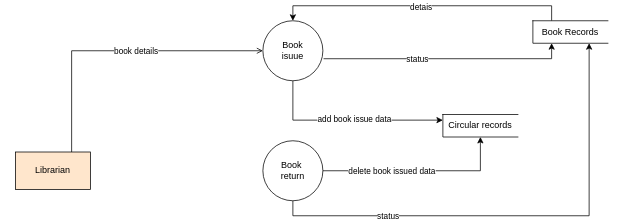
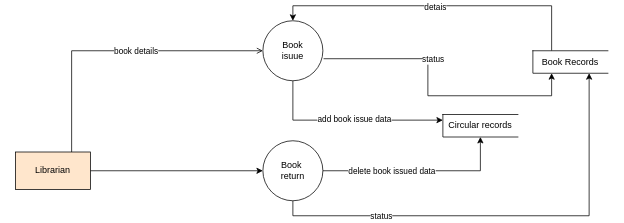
- <mxCell id="18" value="Book Records" style="html=1;dashed=0;whiteSpace=wrap;shape=partialRectangle;right=0;" vertex="1" parent="1"><mxGeometry x="710" y="20" width="100" height="30" as="geometry" /></mxCell>
+ <mxCell id="18" value="Book Records" style="html=1;dashed=0;whiteSpace=wrap;shape=partialRectangle;right=0;" vertex="1" parent="1"><mxGeometry x="710" y="60" width="100" height="30" as="geometry" /></mxCell>
+ <mxCell id="14" style="edgeStyle=orthogonalEdgeStyle;rounded=0;orthogonalLoop=1;jettySize=auto;html=1;exitX=1;exitY=0.5;exitDx=0;exitDy=0;entryX=0;entryY=0.5;entryDx=0;entryDy=0;" edge="1" parent="1" source="15" target="11"><mxGeometry relative="1" as="geometry" /></mxCell>
